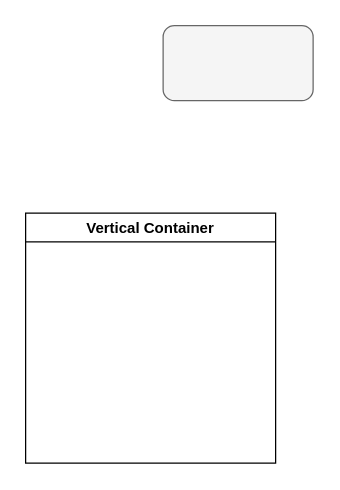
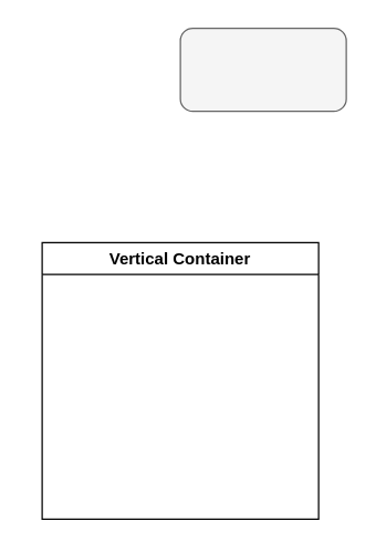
- <mxCell id="3" value="Vertical Container" style="swimlane;whiteSpace=wrap;html=1;" vertex="1" parent="1"><mxGeometry x="20" y="170" width="200" height="200" as="geometry" /></mxCell>
+ <mxCell id="3" value="Vertical Container" style="swimlane;whiteSpace=wrap;html=1;" vertex="1" parent="1"><mxGeometry x="30" y="175" width="200" height="200" as="geometry" /></mxCell>
